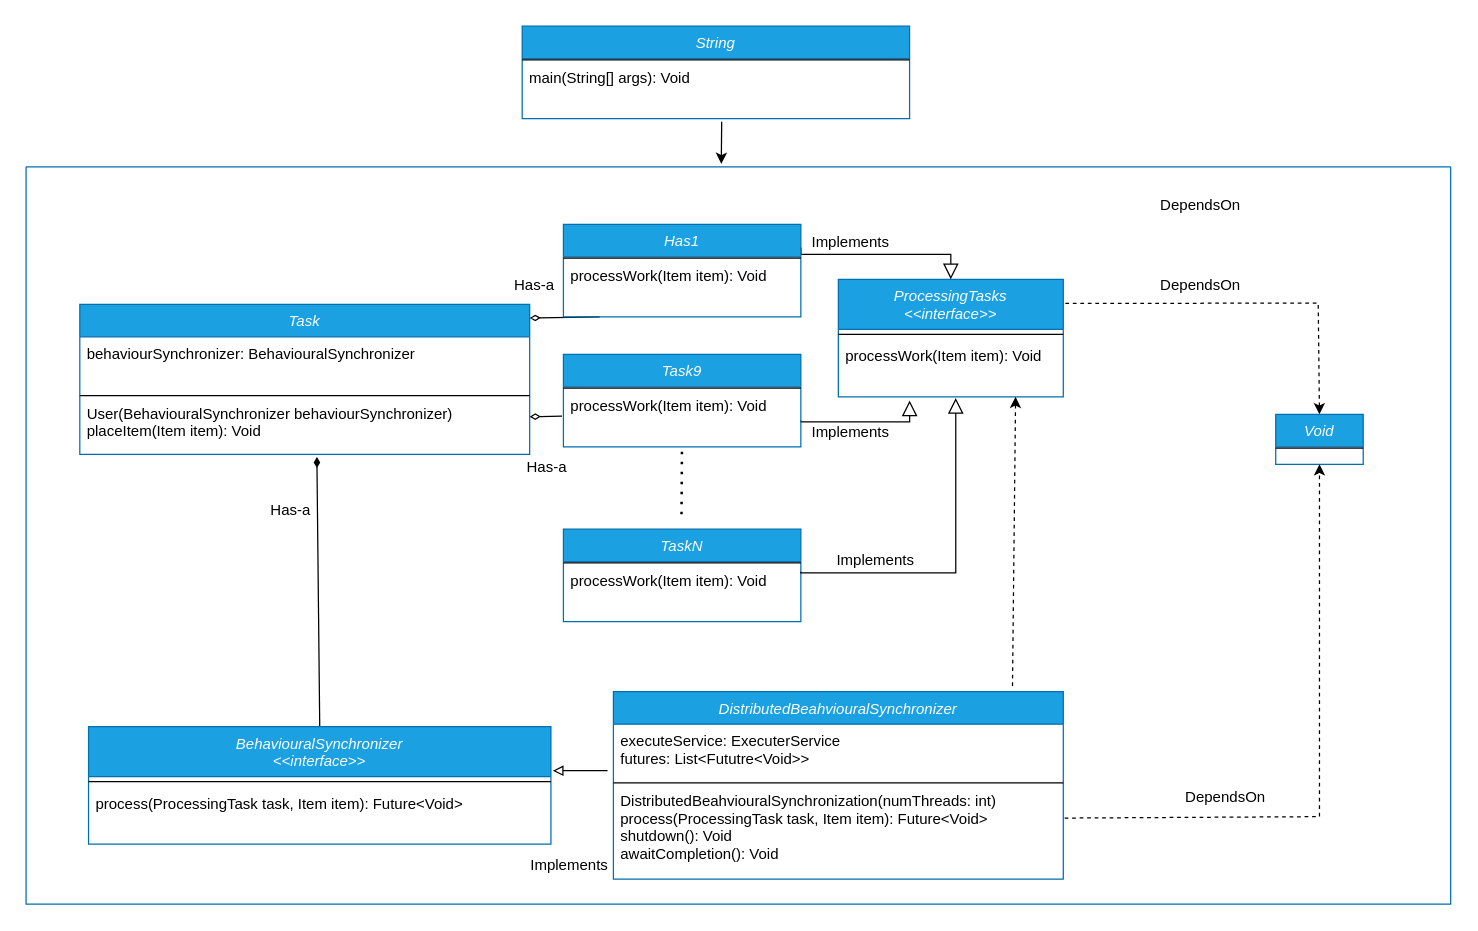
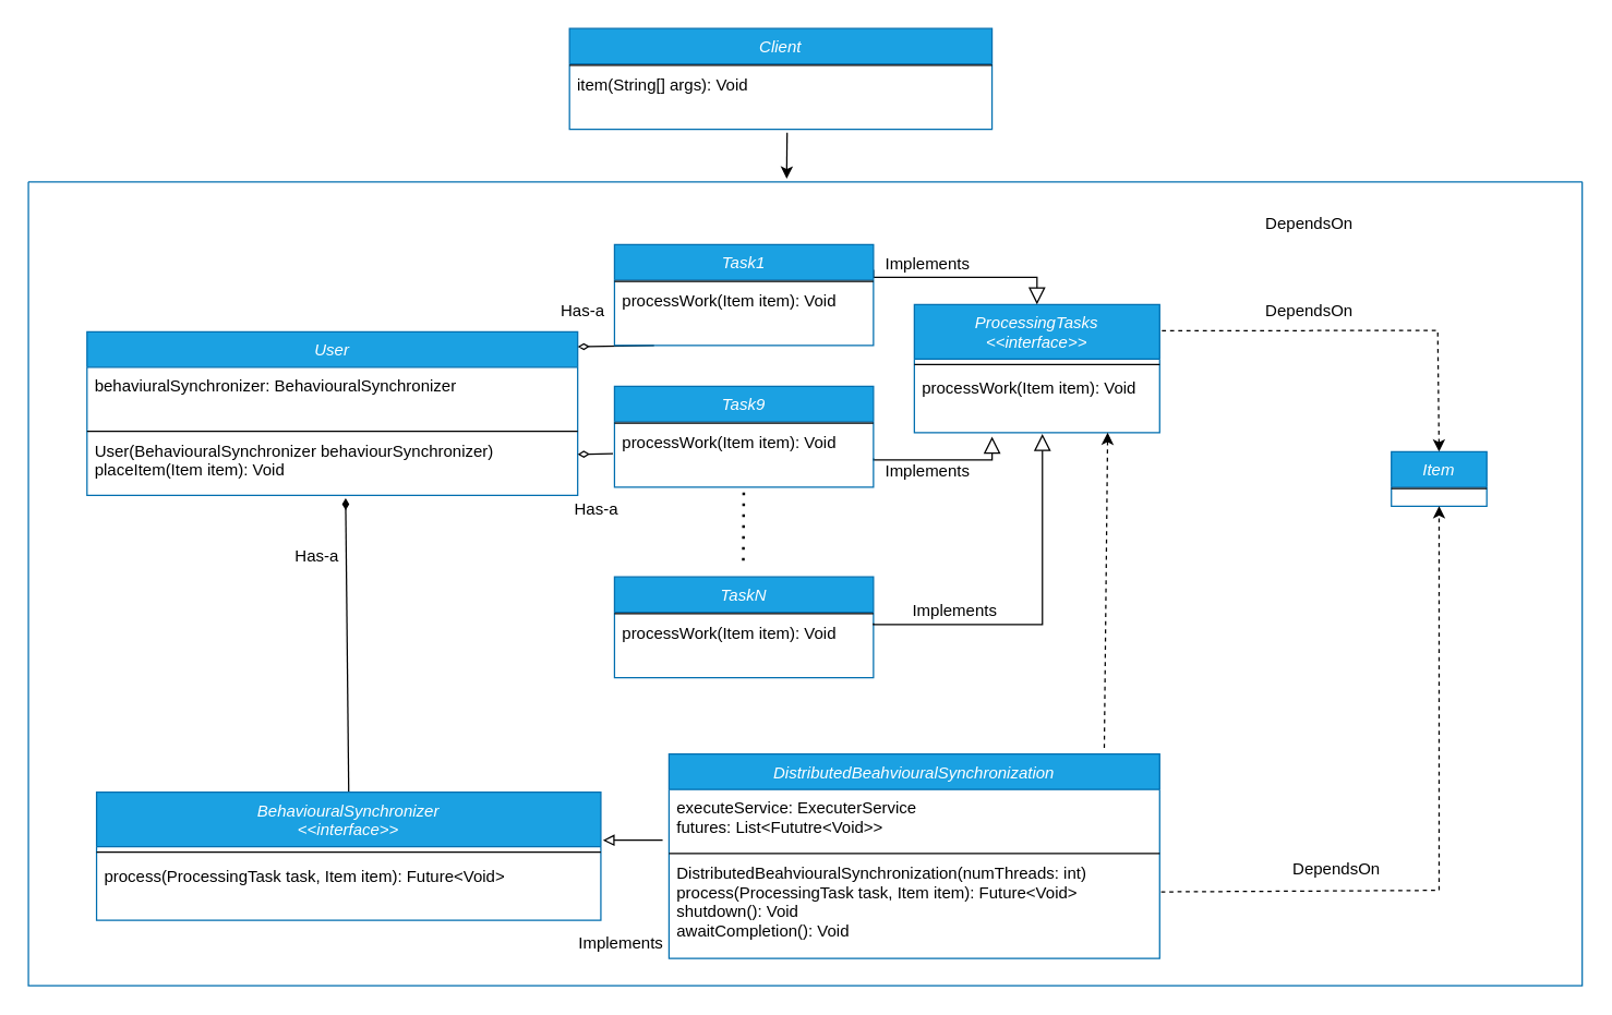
- <mxCell id="6" value="String" style="swimlane;fontStyle=2;align=center;verticalAlign=top;childLayout=stackLayout;horizontal=1;startSize=26;horizontalStack=0;resizeParent=1;resizeLast=0;collapsible=1;marginBottom=0;rounded=0;shadow=0;strokeWidth=1;fillColor=#1ba1e2;strokeColor=#006EAF;fontColor=#ffffff;" parent="1" vertex="1"><mxGeometry x="417" y="20.5" width="310" height="74" as="geometry"><mxRectangle x="230" y="140" width="160" height="26" as="alternateBounds" /></mxGeometry></mxCell>
+ <mxCell id="6" value="Client" style="swimlane;fontStyle=2;align=center;verticalAlign=top;childLayout=stackLayout;horizontal=1;startSize=26;horizontalStack=0;resizeParent=1;resizeLast=0;collapsible=1;marginBottom=0;rounded=0;shadow=0;strokeWidth=1;fillColor=#1ba1e2;strokeColor=#006EAF;fontColor=#ffffff;" parent="1" vertex="1"><mxGeometry x="417" y="20.5" width="310" height="74" as="geometry"><mxRectangle x="230" y="140" width="160" height="26" as="alternateBounds" /></mxGeometry></mxCell>
- <mxCell id="8" value="main(String[] args): Void" style="text;align=left;verticalAlign=top;spacingLeft=4;spacingRight=4;overflow=hidden;rotatable=0;points=[[0,0.5],[1,0.5]];portConstraint=eastwest;" parent="6" vertex="1"><mxGeometry y="28" width="310" height="46" as="geometry" /></mxCell>
+ <mxCell id="8" value="item(String[] args): Void" style="text;align=left;verticalAlign=top;spacingLeft=4;spacingRight=4;overflow=hidden;rotatable=0;points=[[0,0.5],[1,0.5]];portConstraint=eastwest;" parent="6" vertex="1"><mxGeometry y="28" width="310" height="46" as="geometry" /></mxCell>
- <mxCell id="39" value="Has1" style="swimlane;fontStyle=2;align=center;verticalAlign=top;childLayout=stackLayout;horizontal=1;startSize=26;horizontalStack=0;resizeParent=1;resizeLast=0;collapsible=1;marginBottom=0;rounded=0;shadow=0;strokeWidth=1;fillColor=#1ba1e2;fontColor=#ffffff;strokeColor=#006EAF;" parent="19" vertex="1"><mxGeometry x="430" y="46" width="190" height="74" as="geometry"><mxRectangle x="230" y="140" width="160" height="26" as="alternateBounds" /></mxGeometry></mxCell>
+ <mxCell id="39" value="Task1" style="swimlane;fontStyle=2;align=center;verticalAlign=top;childLayout=stackLayout;horizontal=1;startSize=26;horizontalStack=0;resizeParent=1;resizeLast=0;collapsible=1;marginBottom=0;rounded=0;shadow=0;strokeWidth=1;fillColor=#1ba1e2;fontColor=#ffffff;strokeColor=#006EAF;" parent="19" vertex="1"><mxGeometry x="430" y="46" width="190" height="74" as="geometry"><mxRectangle x="230" y="140" width="160" height="26" as="alternateBounds" /></mxGeometry></mxCell>
- <mxCell id="2" value="Task" style="swimlane;fontStyle=2;align=center;verticalAlign=top;childLayout=stackLayout;horizontal=1;startSize=26;horizontalStack=0;resizeParent=1;resizeLast=0;collapsible=1;marginBottom=0;rounded=0;shadow=0;strokeWidth=1;fillColor=#1ba1e2;fontColor=#ffffff;strokeColor=#006EAF;" parent="1" vertex="1"><mxGeometry x="63" y="243" width="360" height="120" as="geometry"><mxRectangle x="230" y="140" width="160" height="26" as="alternateBounds" /></mxGeometry></mxCell>
+ <mxCell id="2" value="User" style="swimlane;fontStyle=2;align=center;verticalAlign=top;childLayout=stackLayout;horizontal=1;startSize=26;horizontalStack=0;resizeParent=1;resizeLast=0;collapsible=1;marginBottom=0;rounded=0;shadow=0;strokeWidth=1;fillColor=#1ba1e2;fontColor=#ffffff;strokeColor=#006EAF;" parent="1" vertex="1"><mxGeometry x="63" y="243" width="360" height="120" as="geometry"><mxRectangle x="230" y="140" width="160" height="26" as="alternateBounds" /></mxGeometry></mxCell>
- <mxCell id="3" value="behaviourSynchronizer: BehaviouralSynchronizer" style="text;align=left;verticalAlign=top;spacingLeft=4;spacingRight=4;overflow=hidden;rotatable=0;points=[[0,0.5],[1,0.5]];portConstraint=eastwest;" parent="2" vertex="1"><mxGeometry y="26" width="360" height="46" as="geometry" /></mxCell>
+ <mxCell id="3" value="behaviuralSynchronizer: BehaviouralSynchronizer" style="text;align=left;verticalAlign=top;spacingLeft=4;spacingRight=4;overflow=hidden;rotatable=0;points=[[0,0.5],[1,0.5]];portConstraint=eastwest;" parent="2" vertex="1"><mxGeometry y="26" width="360" height="46" as="geometry" /></mxCell>
- <mxCell id="48" value="Void" style="swimlane;fontStyle=2;align=center;verticalAlign=top;childLayout=stackLayout;horizontal=1;startSize=26;horizontalStack=0;resizeParent=1;resizeLast=0;collapsible=1;marginBottom=0;rounded=0;shadow=0;strokeWidth=1;fillColor=#1ba1e2;fontColor=#ffffff;strokeColor=#006EAF;" parent="19" vertex="1"><mxGeometry x="1000" y="198" width="70" height="40" as="geometry"><mxRectangle x="230" y="140" width="160" height="26" as="alternateBounds" /></mxGeometry></mxCell>
+ <mxCell id="48" value="Item" style="swimlane;fontStyle=2;align=center;verticalAlign=top;childLayout=stackLayout;horizontal=1;startSize=26;horizontalStack=0;resizeParent=1;resizeLast=0;collapsible=1;marginBottom=0;rounded=0;shadow=0;strokeWidth=1;fillColor=#1ba1e2;fontColor=#ffffff;strokeColor=#006EAF;" parent="19" vertex="1"><mxGeometry x="1000" y="198" width="70" height="40" as="geometry"><mxRectangle x="230" y="140" width="160" height="26" as="alternateBounds" /></mxGeometry></mxCell>
- <mxCell id="32" value="DistributedBeahviouralSynchronizer" style="swimlane;fontStyle=2;align=center;verticalAlign=top;childLayout=stackLayout;horizontal=1;startSize=26;horizontalStack=0;resizeParent=1;resizeLast=0;collapsible=1;marginBottom=0;rounded=0;shadow=0;strokeWidth=1;fillColor=#1ba1e2;fontColor=#ffffff;strokeColor=#006EAF;" parent="19" vertex="1"><mxGeometry x="470" y="420" width="360" height="150" as="geometry"><mxRectangle x="230" y="140" width="160" height="26" as="alternateBounds" /></mxGeometry></mxCell>
+ <mxCell id="32" value="DistributedBeahviouralSynchronization" style="swimlane;fontStyle=2;align=center;verticalAlign=top;childLayout=stackLayout;horizontal=1;startSize=26;horizontalStack=0;resizeParent=1;resizeLast=0;collapsible=1;marginBottom=0;rounded=0;shadow=0;strokeWidth=1;fillColor=#1ba1e2;fontColor=#ffffff;strokeColor=#006EAF;" parent="19" vertex="1"><mxGeometry x="470" y="420" width="360" height="150" as="geometry"><mxRectangle x="230" y="140" width="160" height="26" as="alternateBounds" /></mxGeometry></mxCell>
